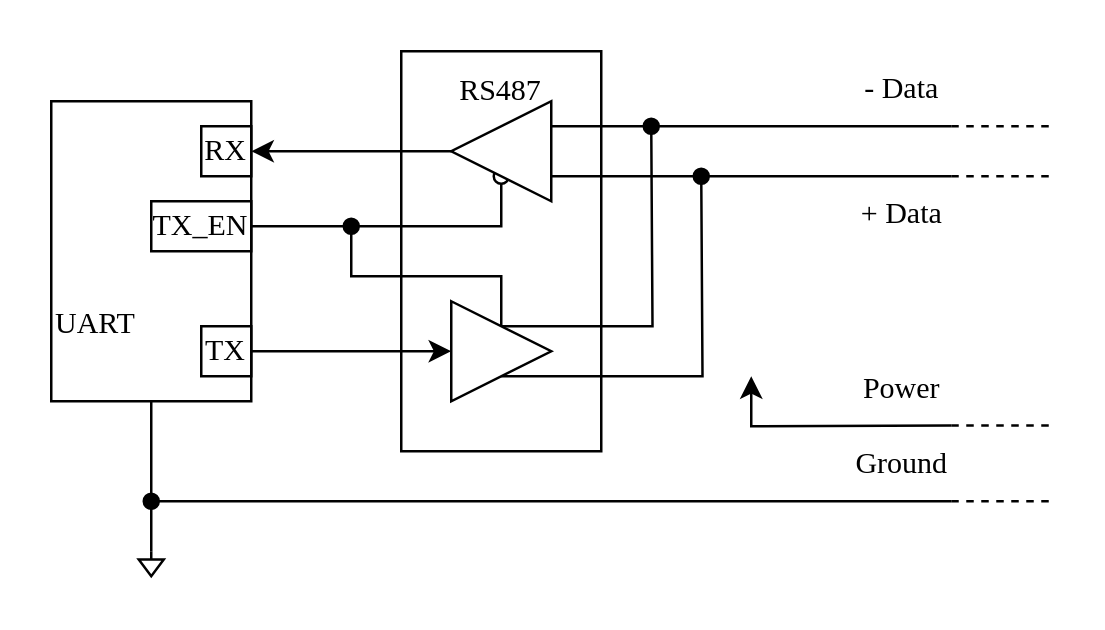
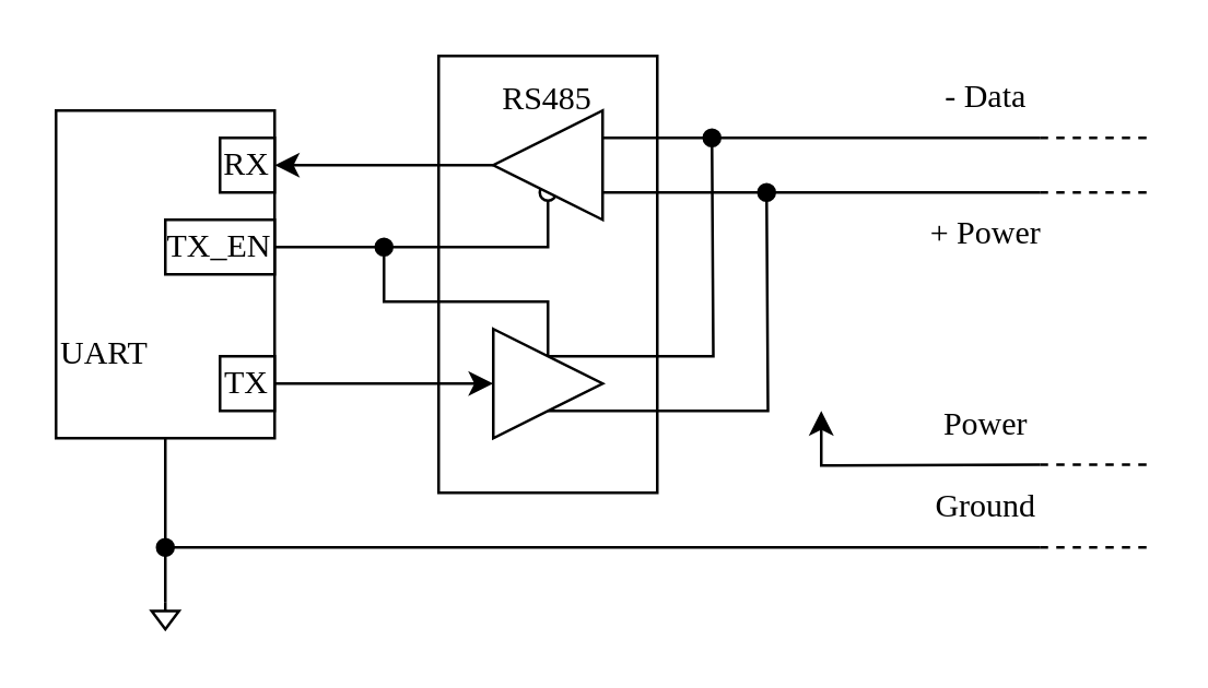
- <mxCell id="28" value="+&amp;nbsp;Data" style="text;html=1;align=center;verticalAlign=middle;resizable=0;points=[];autosize=1;strokeColor=none;fillColor=none;fontSize=12;fontFamily=Times New Roman;fontColor=default;" parent="1" vertex="1"><mxGeometry x="330" y="70" width="60" height="30" as="geometry" /></mxCell>
+ <mxCell id="28" value="+&amp;nbsp;Power" style="text;html=1;align=center;verticalAlign=middle;resizable=0;points=[];autosize=1;strokeColor=none;fillColor=none;fontSize=12;fontFamily=Times New Roman;fontColor=default;" parent="1" vertex="1"><mxGeometry x="330" y="70" width="60" height="30" as="geometry" /></mxCell>
- <mxCell id="2" value="RS487&lt;br&gt;&lt;br&gt;&lt;br&gt;&lt;br&gt;&lt;br&gt;&lt;br&gt;&lt;br&gt;&lt;br&gt;&lt;br&gt;&lt;br&gt;" style="rounded=0;whiteSpace=wrap;html=1;strokeColor=default;fontFamily=Times New Roman;fontSize=12;fontColor=default;fillColor=default;connectable=0;" parent="1" vertex="1"><mxGeometry x="160" y="20" width="80" height="160" as="geometry" /></mxCell>
+ <mxCell id="2" value="RS485&lt;br&gt;&lt;br&gt;&lt;br&gt;&lt;br&gt;&lt;br&gt;&lt;br&gt;&lt;br&gt;&lt;br&gt;&lt;br&gt;&lt;br&gt;" style="rounded=0;whiteSpace=wrap;html=1;strokeColor=default;fontFamily=Times New Roman;fontSize=12;fontColor=default;fillColor=default;connectable=0;" parent="1" vertex="1"><mxGeometry x="160" y="20" width="80" height="160" as="geometry" /></mxCell>
